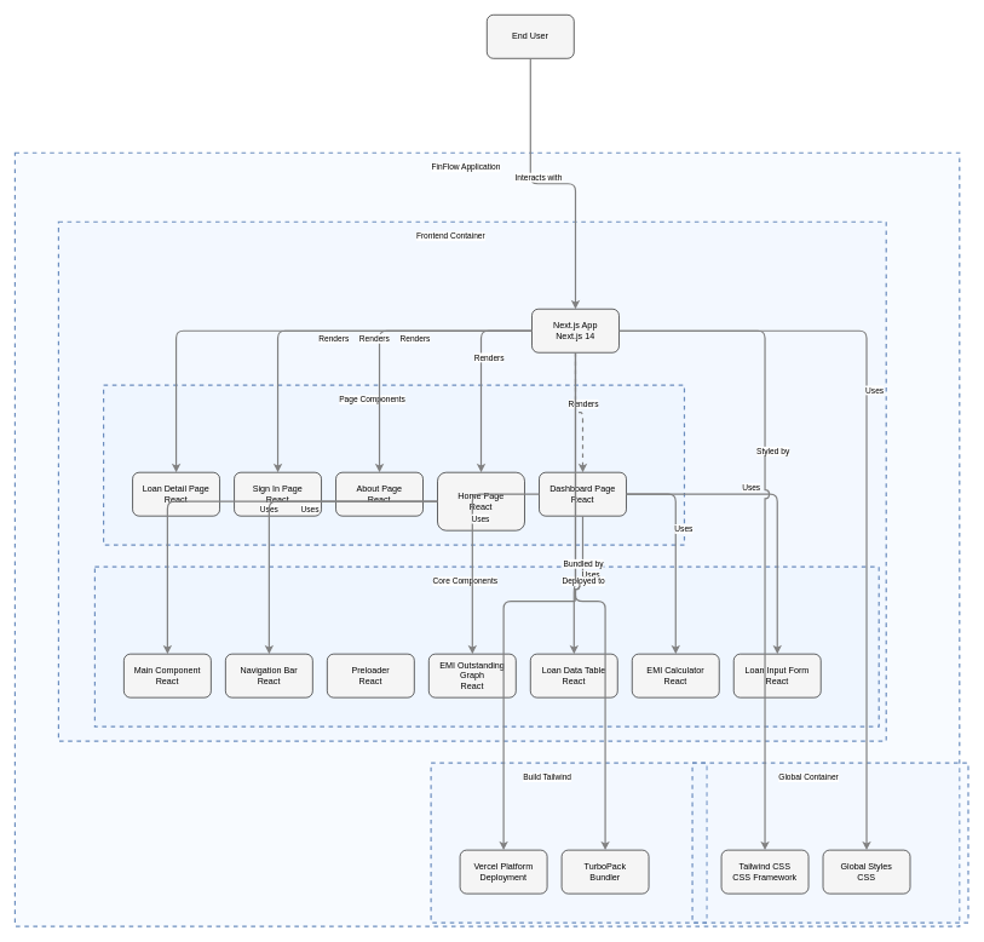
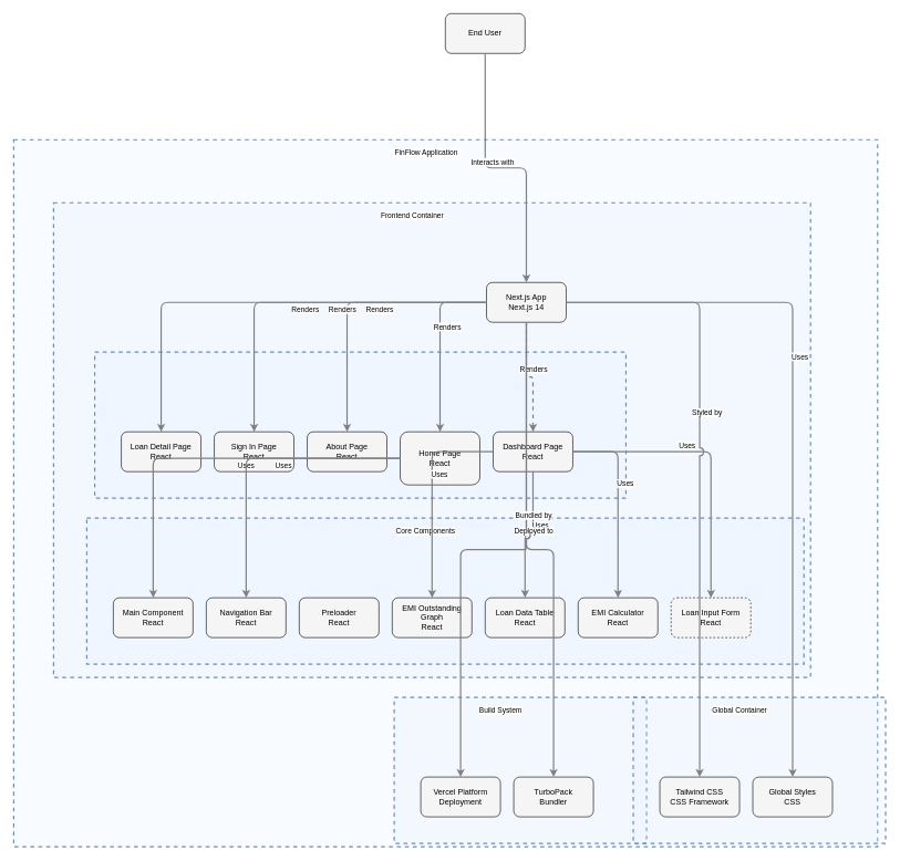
- <mxCell id="5" value="Page Components" style="edgeLabel;html=1;align=center;verticalAlign=middle;resizable=0;labelBackgroundColor=white;spacing=5" vertex="1" parent="10"><mxGeometry x="70" y="233" width="724" height="24" as="geometry" /></mxCell>
- <mxCell id="24" value="Loan Input Form&lt;br&gt;React" style="rounded=1;whiteSpace=wrap;html=1;fillColor=#f5f5f5" vertex="1" parent="2"><mxGeometry x="880" y="120" width="120" height="60" as="geometry" /></mxCell>
+ <mxCell id="24" value="Loan Input Form&lt;br&gt;React" style="rounded=1;whiteSpace=wrap;html=1;fillColor=#f5f5f5;dashed=1;" vertex="1" parent="2"><mxGeometry x="880" y="120" width="120" height="60" as="geometry" /></mxCell>
- <mxCell id="7" value="Build Tailwind" style="edgeLabel;html=1;align=center;verticalAlign=middle;resizable=0;labelBackgroundColor=white;spacing=5" vertex="1" parent="12"><mxGeometry x="581" y="848" width="304" height="24" as="geometry" /></mxCell>
+ <mxCell id="7" value="Build System" style="edgeLabel;html=1;align=center;verticalAlign=middle;resizable=0;labelBackgroundColor=white;spacing=5" vertex="1" parent="12"><mxGeometry x="581" y="848" width="304" height="24" as="geometry" /></mxCell>
